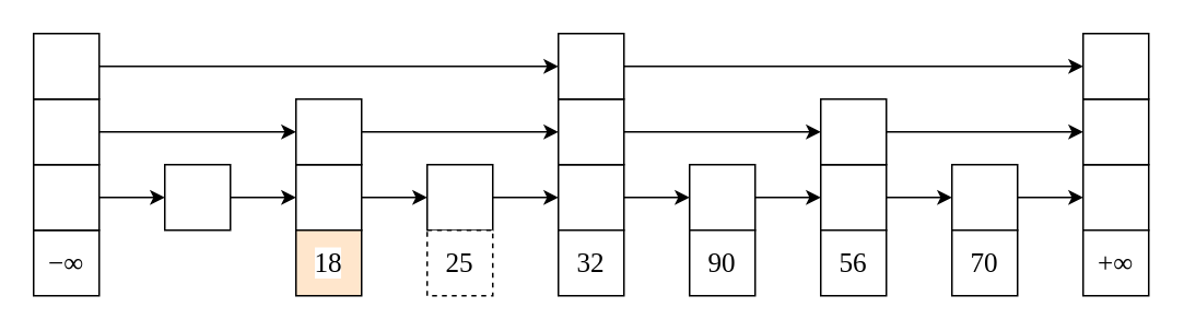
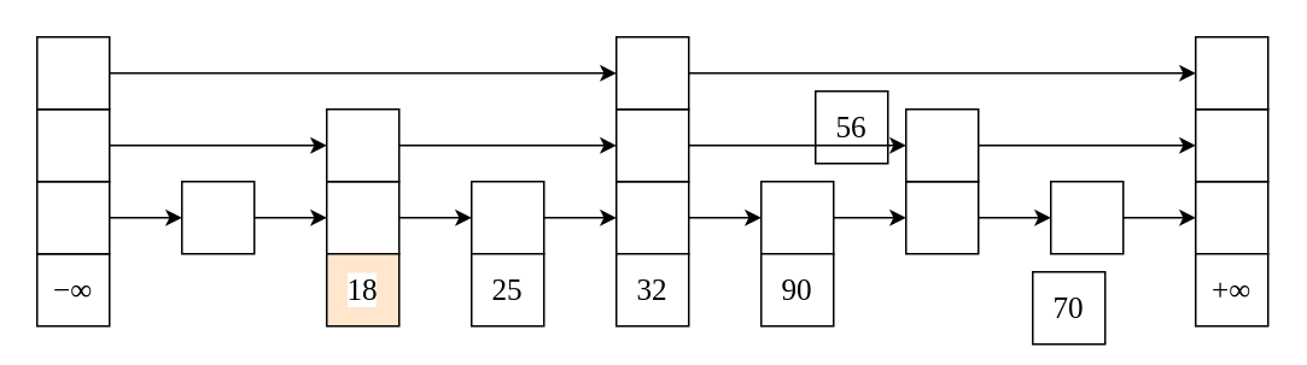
- <mxCell id="11" value="&lt;div style=&quot;text-align: left&quot;&gt;&lt;font face=&quot;stixmathjax_main&quot;&gt;&lt;span style=&quot;font-size: 16.8px ; background-color: rgb(255 , 255 , 255)&quot;&gt;25&lt;/span&gt;&lt;/font&gt;&lt;/div&gt;" style="whiteSpace=wrap;html=1;aspect=fixed;fontSize=18;dashed=1;" vertex="1" parent="1"><mxGeometry x="260" y="140" width="40" height="40" as="geometry" /></mxCell>
+ <mxCell id="11" value="&lt;div style=&quot;text-align: left&quot;&gt;&lt;font face=&quot;stixmathjax_main&quot;&gt;&lt;span style=&quot;font-size: 16.8px ; background-color: rgb(255 , 255 , 255)&quot;&gt;25&lt;/span&gt;&lt;/font&gt;&lt;/div&gt;" style="whiteSpace=wrap;html=1;aspect=fixed;fontSize=18;" vertex="1" parent="1"><mxGeometry x="260" y="140" width="40" height="40" as="geometry" /></mxCell>
- <mxCell id="20" value="&lt;div style=&quot;text-align: left&quot;&gt;&lt;font face=&quot;stixmathjax_main&quot;&gt;&lt;span style=&quot;font-size: 16.8px ; background-color: rgb(255 , 255 , 255)&quot;&gt;56&lt;/span&gt;&lt;/font&gt;&lt;/div&gt;" style="whiteSpace=wrap;html=1;aspect=fixed;fontSize=18;" vertex="1" parent="1"><mxGeometry x="500" y="140" width="40" height="40" as="geometry" /></mxCell>
+ <mxCell id="20" value="&lt;div style=&quot;text-align: left&quot;&gt;&lt;font face=&quot;stixmathjax_main&quot;&gt;&lt;span style=&quot;font-size: 16.8px ; background-color: rgb(255 , 255 , 255)&quot;&gt;56&lt;/span&gt;&lt;/font&gt;&lt;/div&gt;" style="whiteSpace=wrap;html=1;aspect=fixed;fontSize=18;" vertex="1" parent="1"><mxGeometry x="450" y="50" width="40" height="40" as="geometry" /></mxCell>
- <mxCell id="23" value="&lt;div style=&quot;text-align: left&quot;&gt;&lt;font face=&quot;stixmathjax_main&quot;&gt;&lt;span style=&quot;font-size: 16.8px ; background-color: rgb(255 , 255 , 255)&quot;&gt;70&lt;/span&gt;&lt;/font&gt;&lt;/div&gt;" style="whiteSpace=wrap;html=1;aspect=fixed;fontSize=18;" vertex="1" parent="1"><mxGeometry x="580" y="140" width="40" height="40" as="geometry" /></mxCell>
+ <mxCell id="23" value="&lt;div style=&quot;text-align: left&quot;&gt;&lt;font face=&quot;stixmathjax_main&quot;&gt;&lt;span style=&quot;font-size: 16.8px ; background-color: rgb(255 , 255 , 255)&quot;&gt;70&lt;/span&gt;&lt;/font&gt;&lt;/div&gt;" style="whiteSpace=wrap;html=1;aspect=fixed;fontSize=18;" vertex="1" parent="1"><mxGeometry x="570" y="150" width="40" height="40" as="geometry" /></mxCell>
